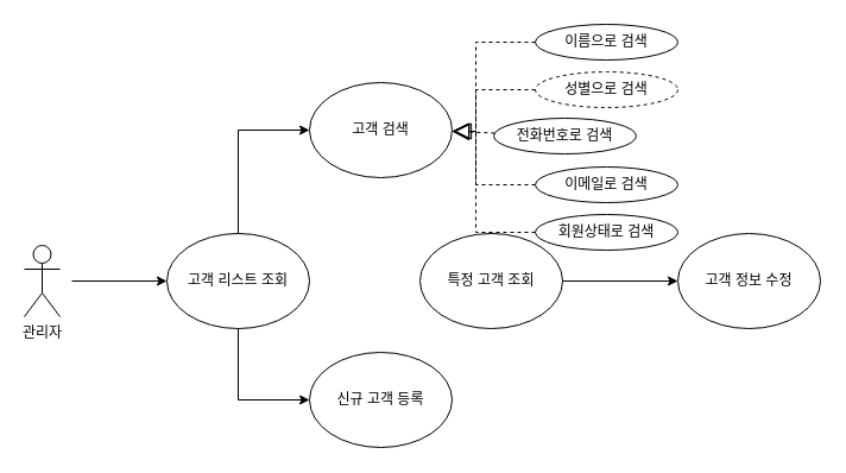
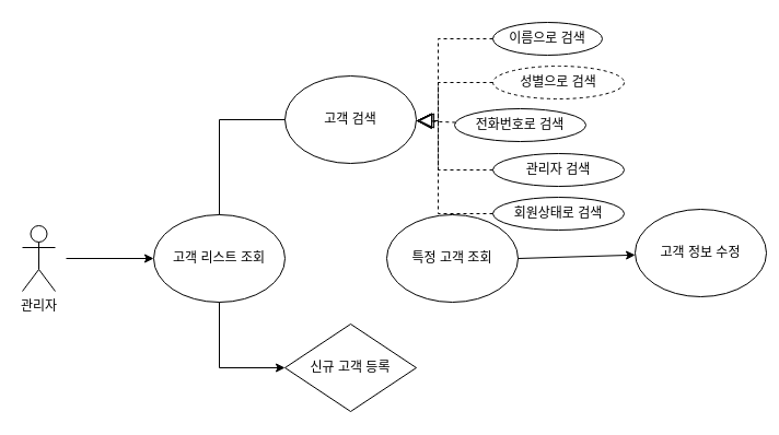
- <mxCell id="5" value="이름으로 검색" style="ellipse;whiteSpace=wrap;html=1;" vertex="1" parent="1"><mxGeometry x="450" y="20" width="120" height="30" as="geometry" /></mxCell>
+ <mxCell id="5" value="이름으로 검색" style="ellipse;whiteSpace=wrap;html=1;" vertex="1" parent="1"><mxGeometry x="450" y="20" width="100" height="30" as="geometry" /></mxCell>
- <mxCell id="10" value="" style="endArrow=classic;html=1;rounded=0;exitX=0.5;exitY=0;exitDx=0;exitDy=0;entryX=0;entryY=0.5;entryDx=0;entryDy=0;" edge="1" parent="1" source="3" target="4"><mxGeometry width="50" height="50" relative="1" as="geometry"><mxPoint x="390" y="-34" as="sourcePoint" /><mxPoint x="440" y="-84" as="targetPoint" /><Array as="points"><mxPoint x="200" y="109" /></Array></mxGeometry></mxCell>
+ <mxCell id="10" value="" style="endArrow=none;html=1;rounded=0;exitX=0.5;exitY=0;exitDx=0;exitDy=0;entryX=0;entryY=0.5;entryDx=0;entryDy=0;" edge="1" parent="1" source="3" target="4"><mxGeometry width="50" height="50" relative="1" as="geometry"><mxPoint x="390" y="-34" as="sourcePoint" /><mxPoint x="440" y="-84" as="targetPoint" /><Array as="points"><mxPoint x="200" y="109" /></Array></mxGeometry></mxCell>
- <mxCell id="8" value="이메일로 검색" style="ellipse;whiteSpace=wrap;html=1;" vertex="1" parent="1"><mxGeometry x="450" y="140" width="120" height="30" as="geometry" /></mxCell>
+ <mxCell id="8" value="관리자 검색" style="ellipse;whiteSpace=wrap;html=1;" vertex="1" parent="1"><mxGeometry x="450" y="140" width="120" height="30" as="geometry" /></mxCell>
- <mxCell id="19" value="고객 정보 수정" style="ellipse;whiteSpace=wrap;html=1;" vertex="1" parent="1"><mxGeometry x="570" y="196" width="120" height="80" as="geometry" /></mxCell>
+ <mxCell id="19" value="고객 정보 수정" style="ellipse;whiteSpace=wrap;html=1;" vertex="1" parent="1"><mxGeometry x="580" y="191" width="120" height="80" as="geometry" /></mxCell>
- <mxCell id="16" value="신규 고객 등록" style="ellipse;whiteSpace=wrap;html=1;" vertex="1" parent="1"><mxGeometry x="260" y="296" width="120" height="80" as="geometry" /></mxCell>
+ <mxCell id="16" value="신규 고객 등록" style="rhombus;whiteSpace=wrap;html=1;" vertex="1" parent="1"><mxGeometry x="260" y="296" width="120" height="80" as="geometry" /></mxCell>
